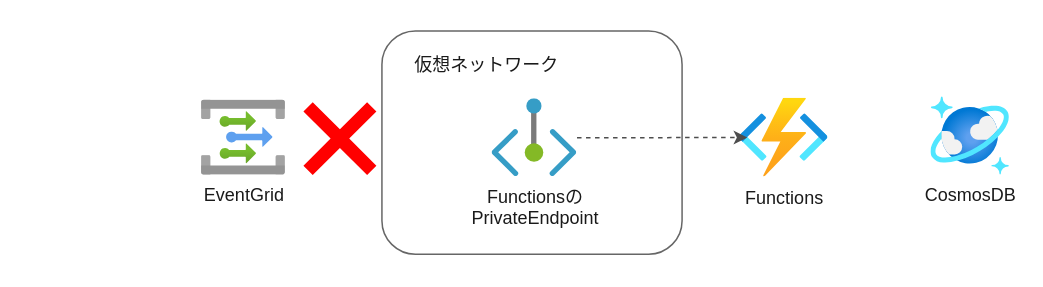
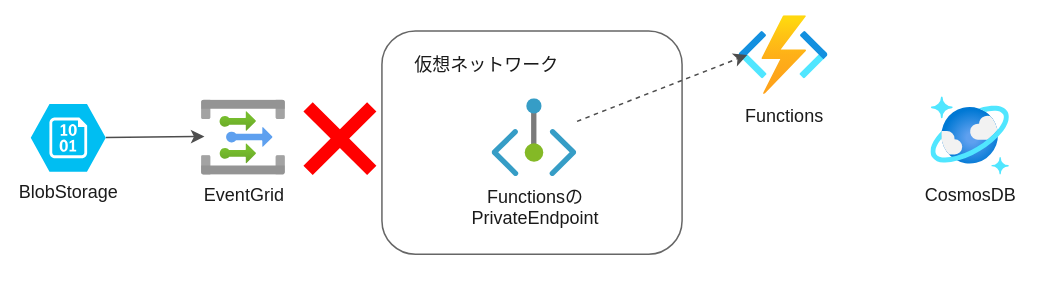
+ <mxCell id="2" style="edgeStyle=none;html=1;entryX=0.031;entryY=0.481;entryDx=0;entryDy=0;entryPerimeter=0;fontColor=#1A1A1A;strokeColor=#4D4D4D;" parent="1" source="3" target="4" edge="1"><mxGeometry relative="1" as="geometry"><Array as="points" /></mxGeometry></mxCell>
+ <mxCell id="3" value="BlobStorage" style="verticalLabelPosition=bottom;html=1;verticalAlign=top;align=center;strokeColor=none;fillColor=#00BEF2;shape=mxgraph.azure.storage_blob;fontColor=#1A1A1A;" parent="1" vertex="1"><mxGeometry x="20" y="68.75" width="50" height="45" as="geometry" /></mxCell>
- <mxCell id="6" value="Functions" style="aspect=fixed;html=1;points=[];align=center;image;fontSize=12;image=img/lib/azure2/compute/Function_Apps.svg;labelBackgroundColor=none;fontColor=#1A1A1A;" parent="1" vertex="1"><mxGeometry x="492" y="65" width="59.5" height="52.5" as="geometry" /></mxCell>
+ <mxCell id="6" value="Functions" style="aspect=fixed;html=1;points=[];align=center;image;fontSize=12;image=img/lib/azure2/compute/Function_Apps.svg;labelBackgroundColor=none;fontColor=#1A1A1A;" parent="1" vertex="1"><mxGeometry x="492" y="10" width="59.5" height="52.5" as="geometry" /></mxCell>
